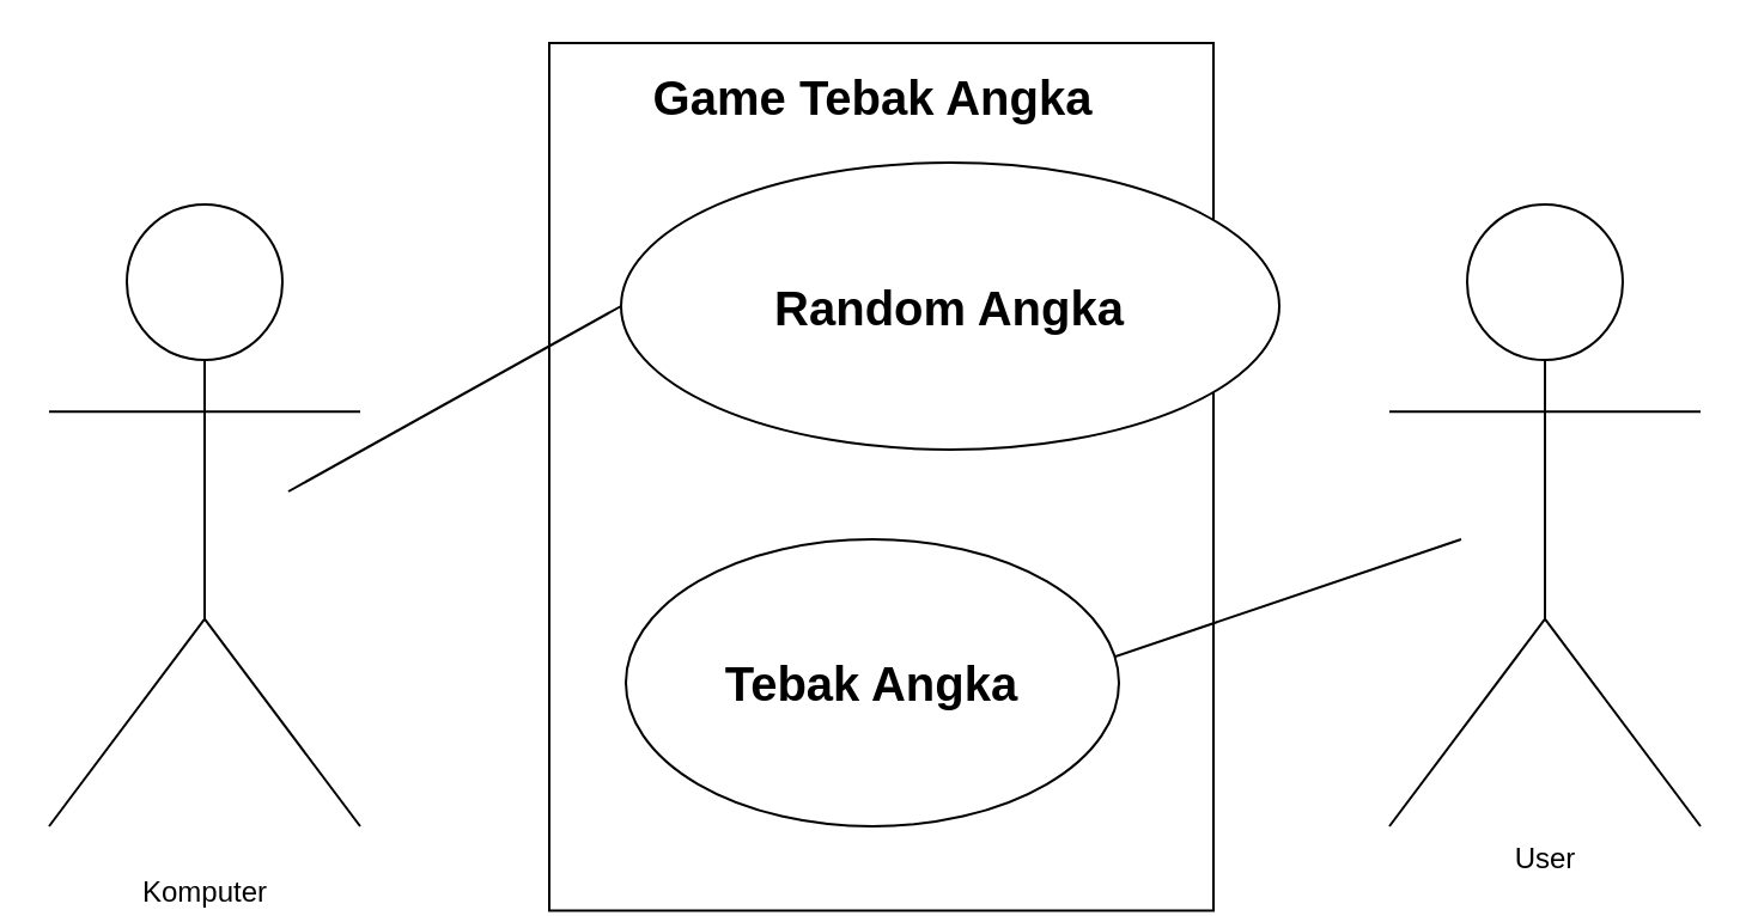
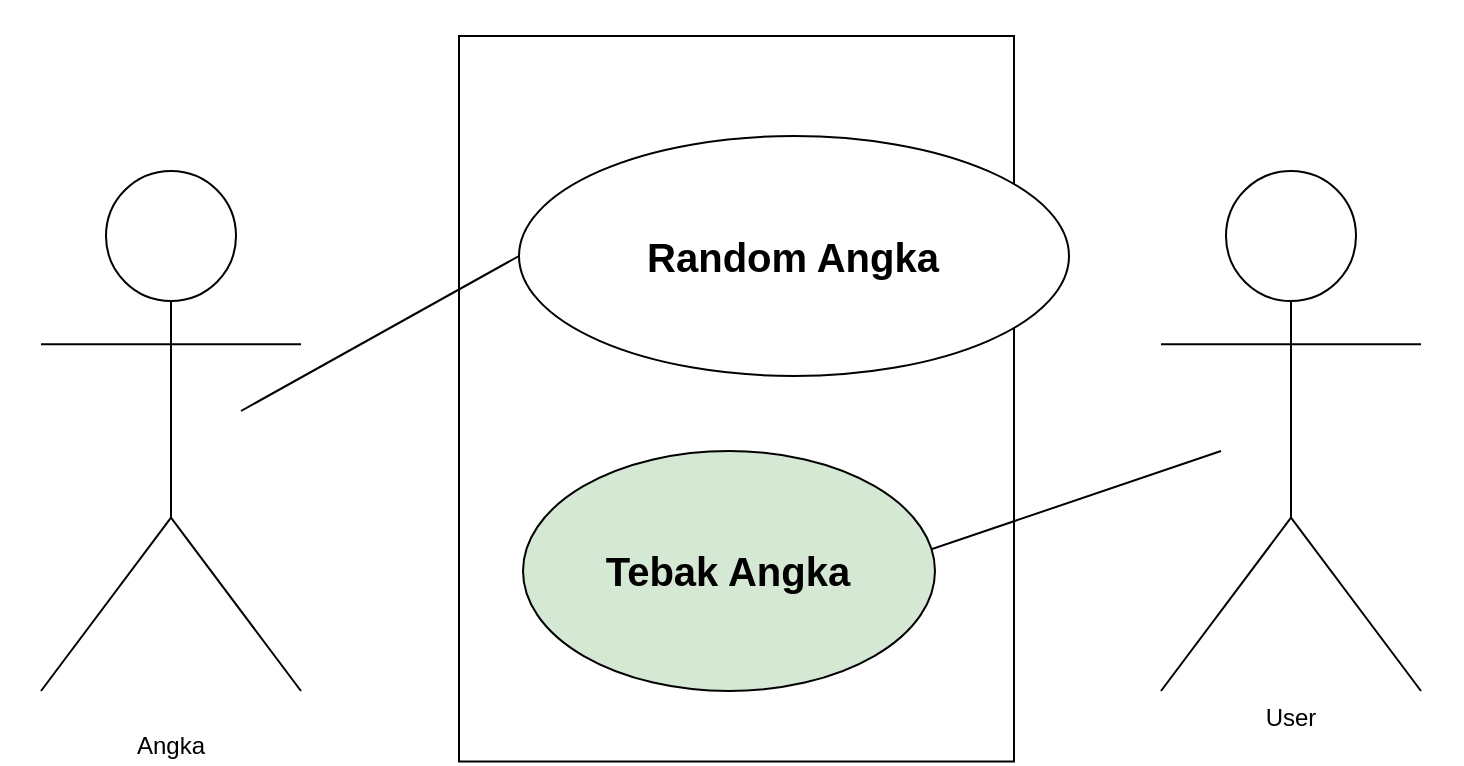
- <mxCell id="7" value="Game Tebak Angka" style="text;html=1;align=center;verticalAlign=middle;resizable=0;points=[];autosize=1;strokeColor=none;fillColor=none;fontStyle=1;fontSize=20;" vertex="1" parent="1"><mxGeometry x="259" y="20" width="210" height="40" as="geometry" /></mxCell>
- <mxCell id="6" value="&lt;b&gt;&lt;font style=&quot;font-size: 20px;&quot;&gt;Tebak Angka&lt;/font&gt;&lt;/b&gt;" style="ellipse;whiteSpace=wrap;html=1;" vertex="1" parent="1"><mxGeometry x="261" y="225" width="206" height="120" as="geometry" /></mxCell>
+ <mxCell id="6" value="&lt;b&gt;&lt;font style=&quot;font-size: 20px;&quot;&gt;Tebak Angka&lt;/font&gt;&lt;/b&gt;" style="ellipse;whiteSpace=wrap;html=1;fillColor=#d5e8d4;" vertex="1" parent="1"><mxGeometry x="261" y="225" width="206" height="120" as="geometry" /></mxCell>
- <mxCell id="2" value="&lt;br&gt;Komputer" style="shape=umlActor;verticalLabelPosition=bottom;verticalAlign=top;html=1;outlineConnect=0;" vertex="1" parent="1"><mxGeometry x="20" y="85" width="130" height="260" as="geometry" /></mxCell>
+ <mxCell id="2" value="&lt;br&gt;Angka" style="shape=umlActor;verticalLabelPosition=bottom;verticalAlign=top;html=1;outlineConnect=0;" vertex="1" parent="1"><mxGeometry x="20" y="85" width="130" height="260" as="geometry" /></mxCell>
